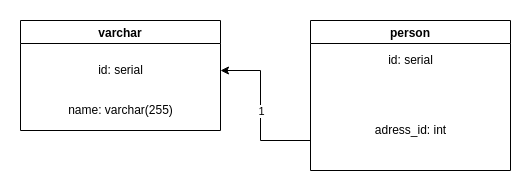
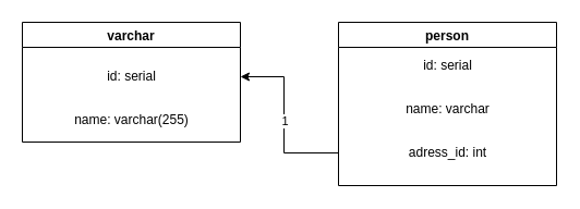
+ <mxCell id="7" value="name: varchar" style="text;html=1;align=center;verticalAlign=middle;resizable=0;points=[];autosize=1;strokeColor=none;fillColor=none;" vertex="1" parent="5"><mxGeometry x="55" y="70" width="90" height="20" as="geometry" /></mxCell>
- <mxCell id="8" value="adress_id: int" style="text;html=1;align=center;verticalAlign=middle;resizable=0;points=[];autosize=1;strokeColor=none;fillColor=none;" vertex="1" parent="5"><mxGeometry x="55" y="100" width="90" height="20" as="geometry" /></mxCell>
+ <mxCell id="8" value="adress_id: int" style="text;html=1;align=center;verticalAlign=middle;resizable=0;points=[];autosize=1;strokeColor=none;fillColor=none;" vertex="1" parent="5"><mxGeometry x="55" y="110" width="90" height="20" as="geometry" /></mxCell>
